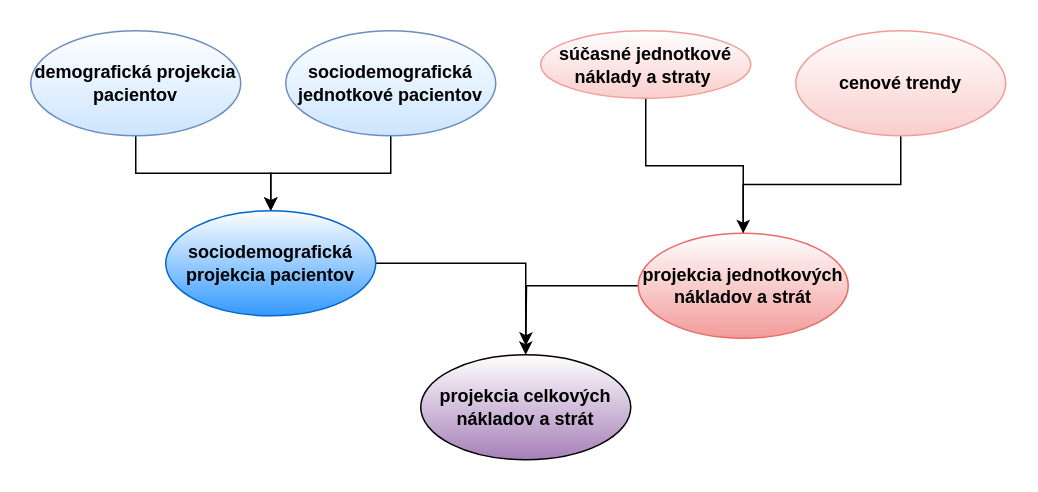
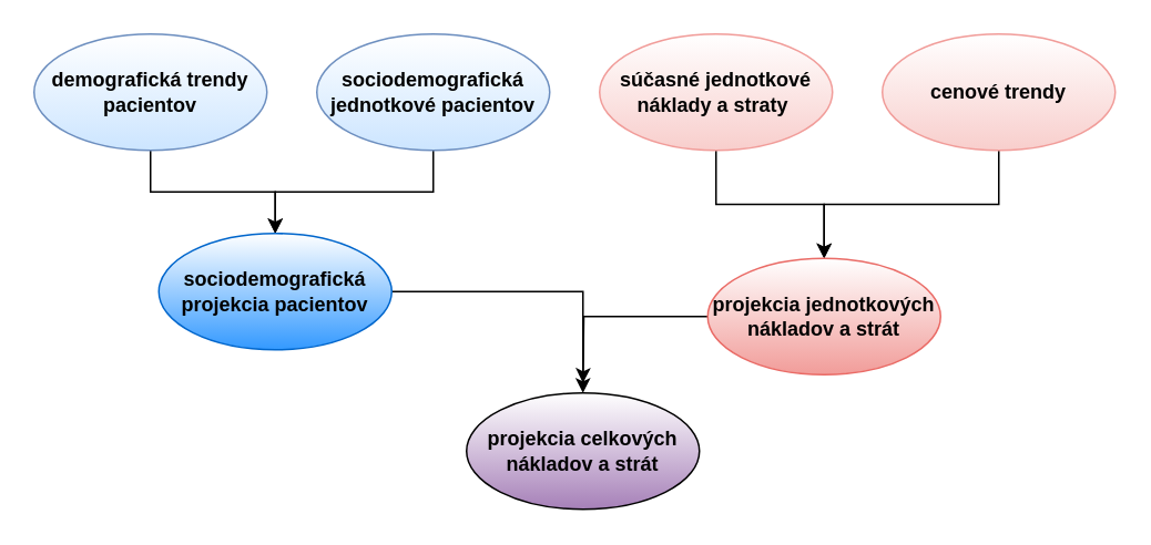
- <mxCell id="9" value="súčasné jednotkové náklady a straty&amp;nbsp;" style="ellipse;whiteSpace=wrap;html=1;gradientColor=#F8CECC;fontStyle=1;strokeColor=#F19C99;" vertex="1" parent="1"><mxGeometry x="360" y="20" width="140" height="45" as="geometry" /></mxCell>
+ <mxCell id="9" value="súčasné jednotkové náklady a straty&amp;nbsp;" style="ellipse;whiteSpace=wrap;html=1;gradientColor=#F8CECC;fontStyle=1;strokeColor=#F19C99;" vertex="1" parent="1"><mxGeometry x="360" y="20" width="140" height="70" as="geometry" /></mxCell>
- <mxCell id="3" value="demografická projekcia pacientov" style="ellipse;whiteSpace=wrap;html=1;fillColor=#FFFFFF;gradientColor=#CCE5FF;strokeColor=#6c8ebf;fontStyle=1" vertex="1" parent="1"><mxGeometry x="20" y="20" width="140" height="70" as="geometry" /></mxCell>
+ <mxCell id="3" value="demografická trendy pacientov" style="ellipse;whiteSpace=wrap;html=1;fillColor=#FFFFFF;gradientColor=#CCE5FF;strokeColor=#6c8ebf;fontStyle=1" vertex="1" parent="1"><mxGeometry x="20" y="20" width="140" height="70" as="geometry" /></mxCell>
- <mxCell id="10" style="edgeStyle=orthogonalEdgeStyle;rounded=0;orthogonalLoop=1;jettySize=auto;html=1;entryX=0.5;entryY=0;entryDx=0;entryDy=0;endArrow=none;" edge="1" parent="1" source="11" target="13"><mxGeometry relative="1" as="geometry" /></mxCell>
+ <mxCell id="10" style="edgeStyle=orthogonalEdgeStyle;rounded=0;orthogonalLoop=1;jettySize=auto;html=1;entryX=0.5;entryY=0;entryDx=0;entryDy=0;" edge="1" parent="1" source="11" target="13"><mxGeometry relative="1" as="geometry" /></mxCell>
- <mxCell id="7" value="sociodemografická projekcia pacientov" style="ellipse;whiteSpace=wrap;html=1;gradientColor=#3399FF;fontStyle=1;strokeColor=#0066CC;" vertex="1" parent="1"><mxGeometry x="110" y="140" width="140" height="70" as="geometry" /></mxCell>
+ <mxCell id="7" value="sociodemografická projekcia pacientov" style="ellipse;whiteSpace=wrap;html=1;gradientColor=#3399FF;fontStyle=1;strokeColor=#0066CC;" vertex="1" parent="1"><mxGeometry x="95" y="140" width="140" height="70" as="geometry" /></mxCell>
